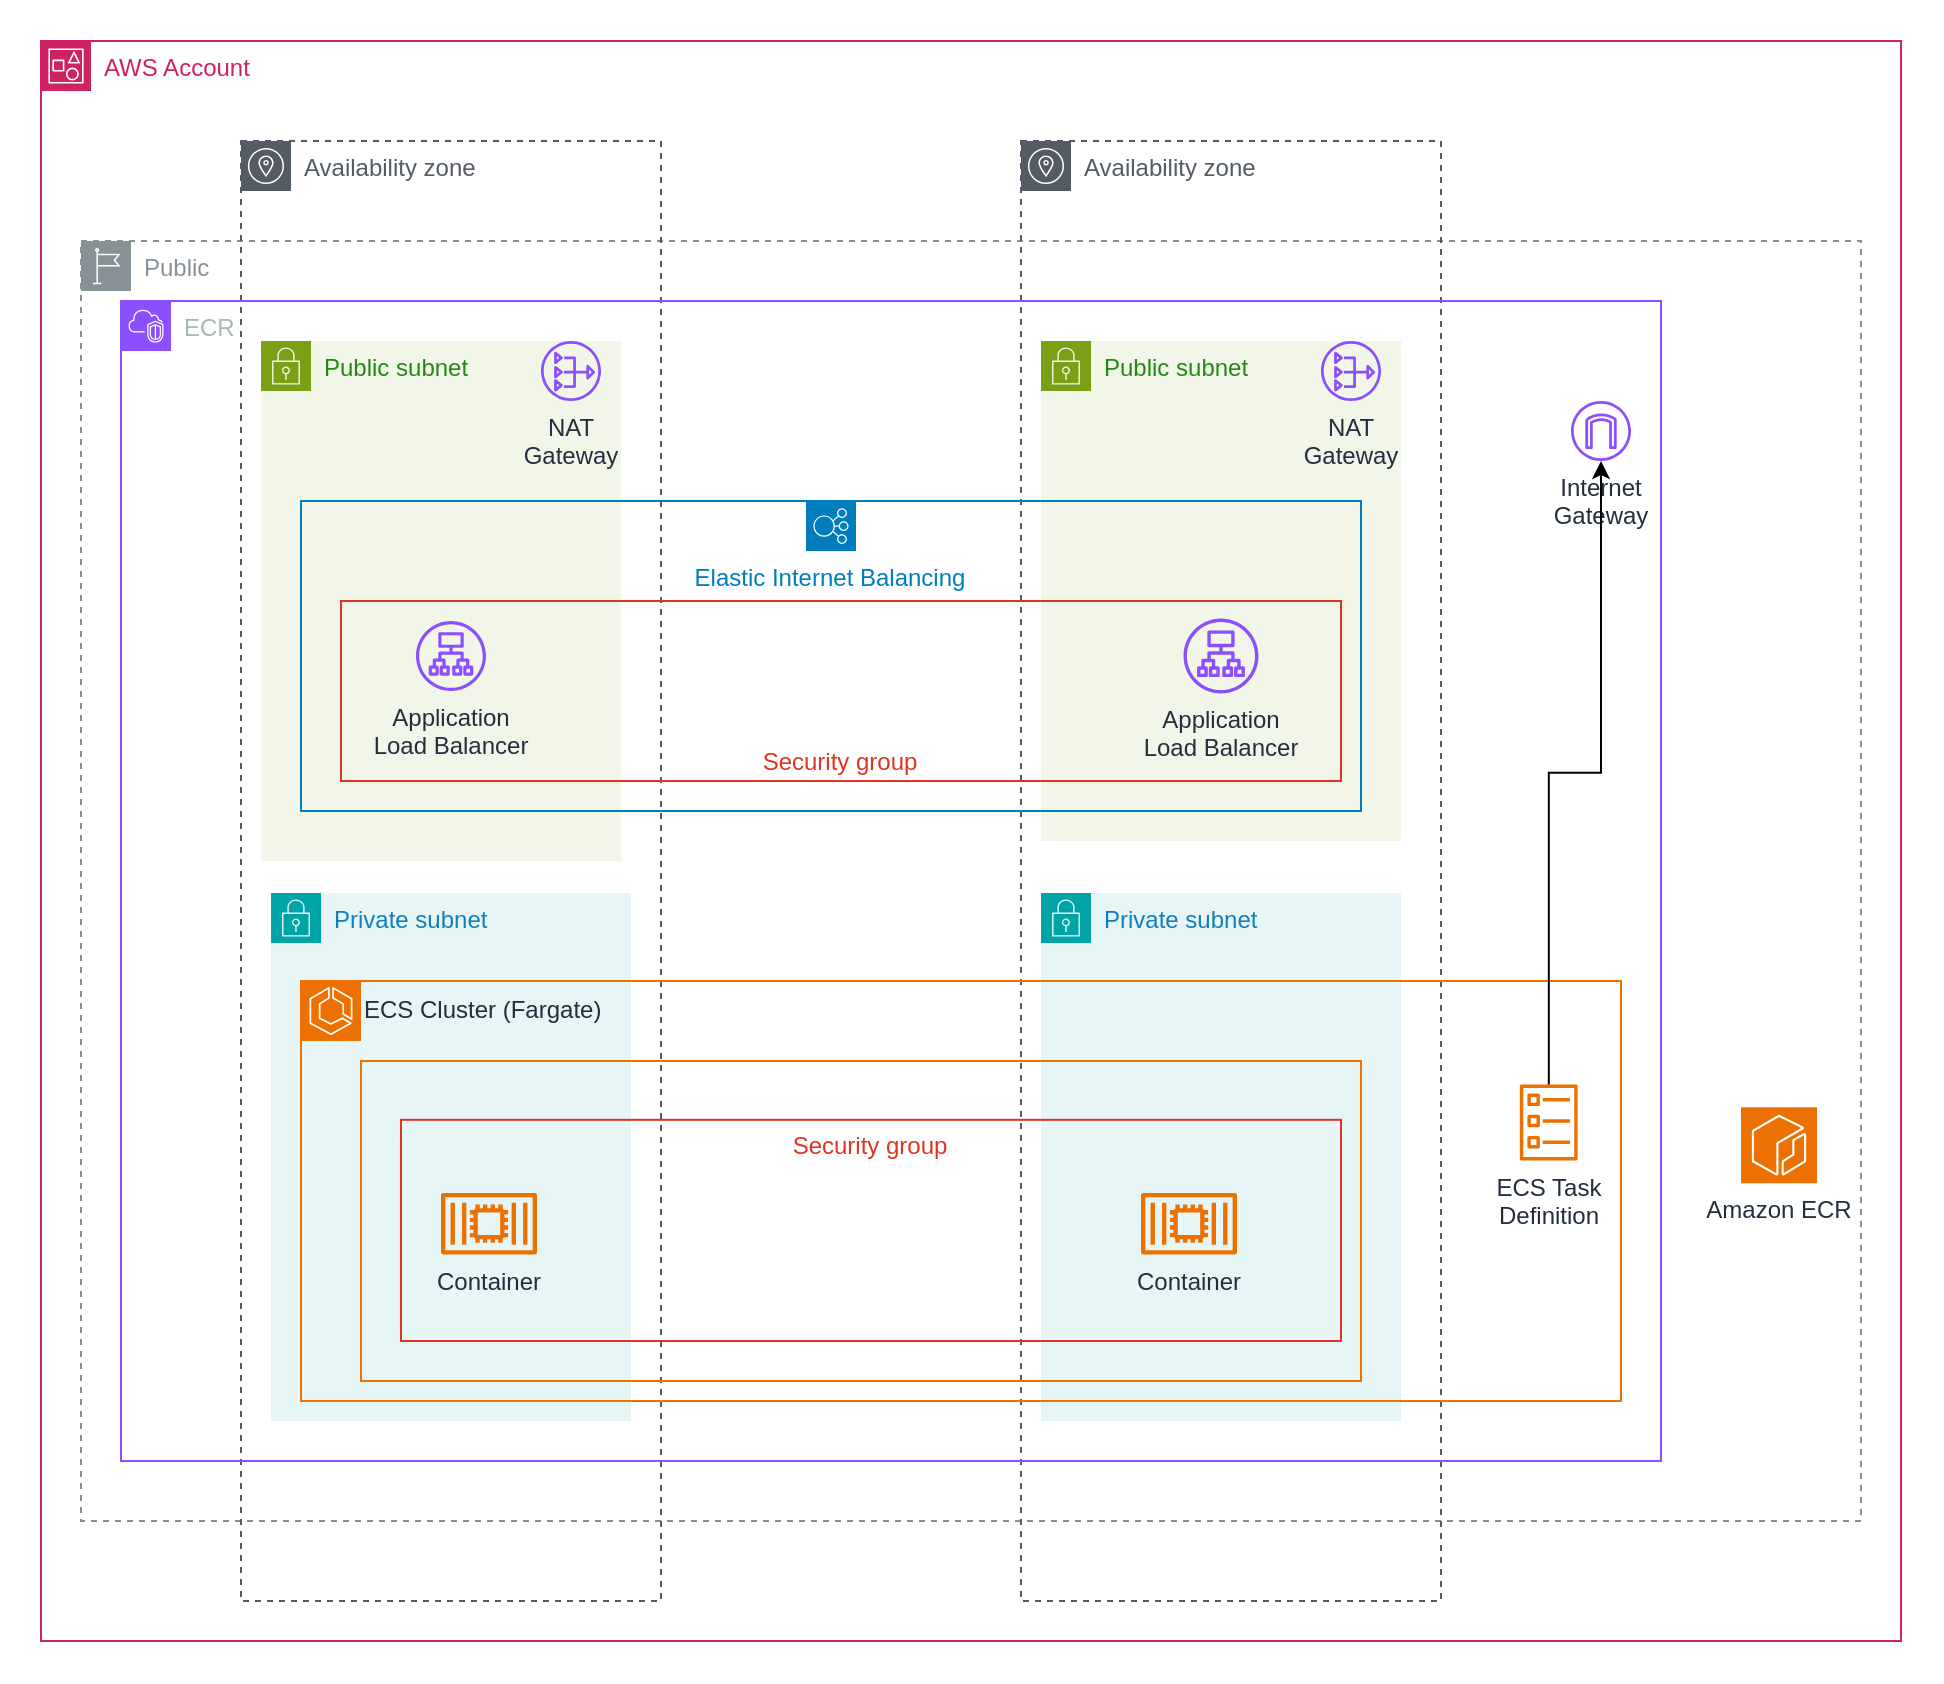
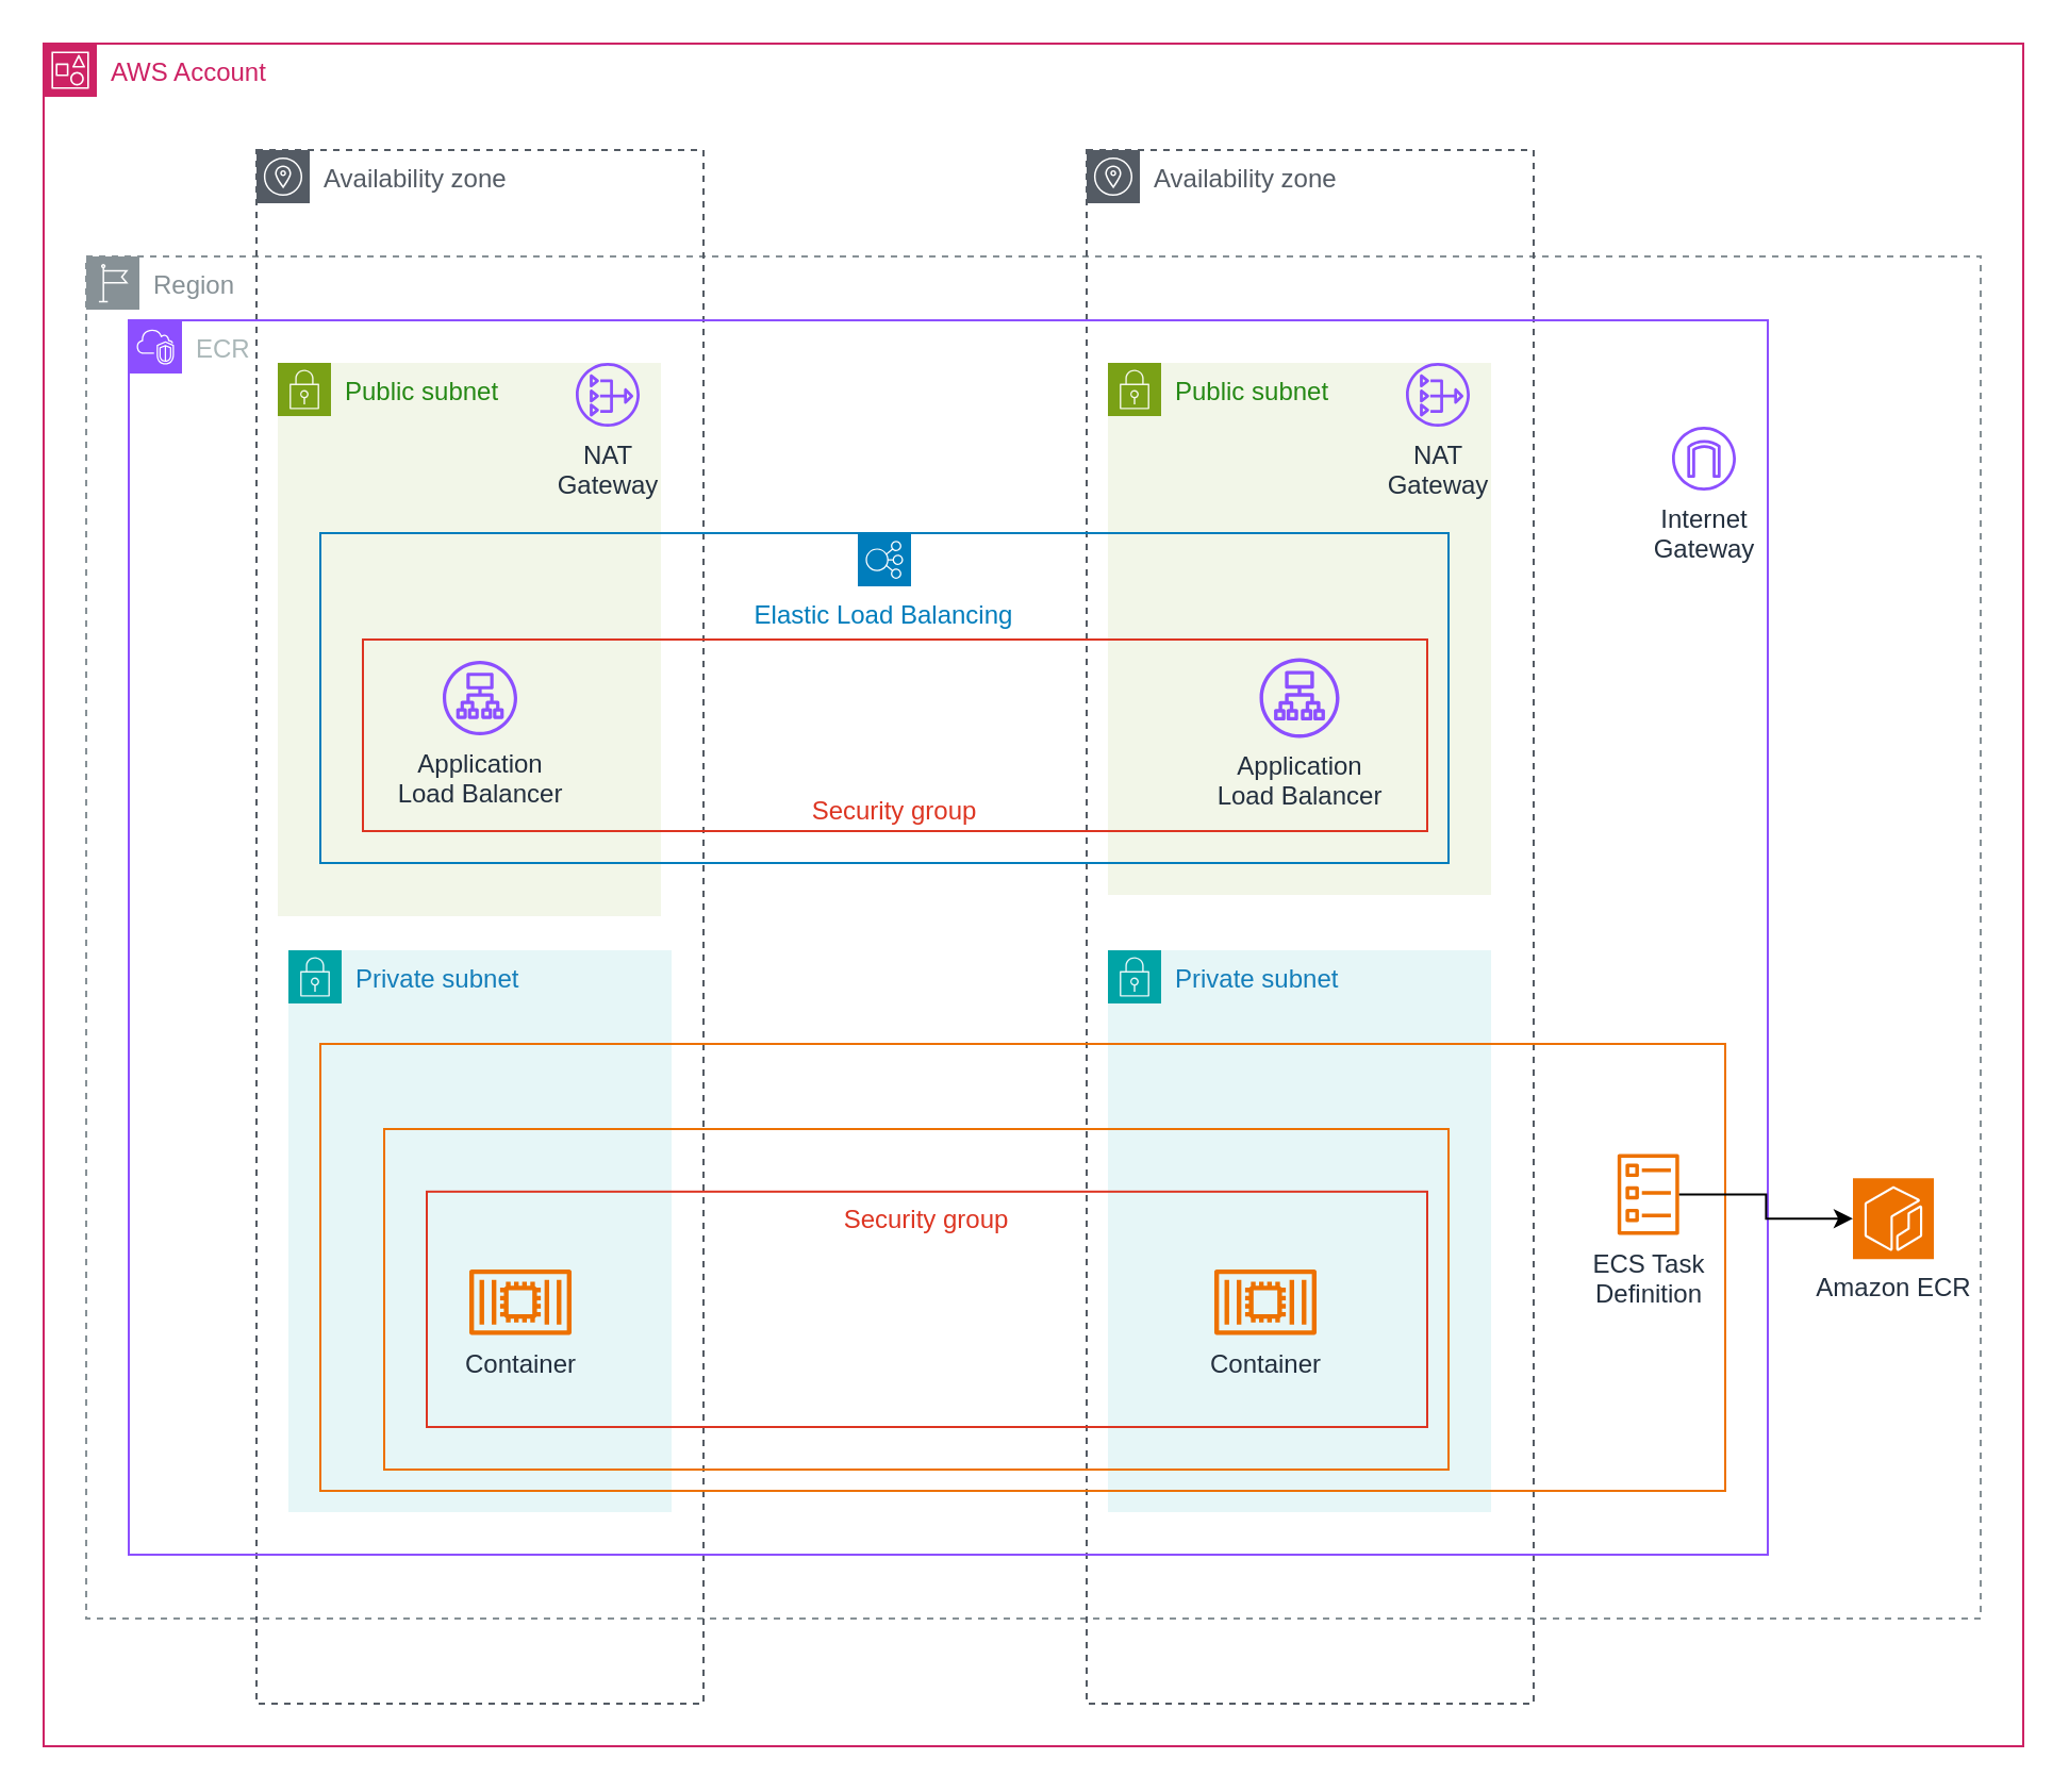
- <mxCell id="3" value="Public" style="sketch=0;outlineConnect=0;gradientColor=none;html=1;whiteSpace=wrap;fontSize=12;fontStyle=0;shape=mxgraph.aws4.group;grIcon=mxgraph.aws4.group_region;strokeColor=#879196;fillColor=none;verticalAlign=top;align=left;spacingLeft=30;fontColor=#879196;dashed=1;" vertex="1" parent="2"><mxGeometry x="20" y="100" width="890" height="640" as="geometry" /></mxCell>
+ <mxCell id="3" value="Region" style="sketch=0;outlineConnect=0;gradientColor=none;html=1;whiteSpace=wrap;fontSize=12;fontStyle=0;shape=mxgraph.aws4.group;grIcon=mxgraph.aws4.group_region;strokeColor=#879196;fillColor=none;verticalAlign=top;align=left;spacingLeft=30;fontColor=#879196;dashed=1;" vertex="1" parent="2"><mxGeometry x="20" y="100" width="890" height="640" as="geometry" /></mxCell>
- <mxCell id="27" value="Elastic Internet Balancing" style="sketch=0;outlineConnect=0;gradientColor=none;html=1;whiteSpace=wrap;fontSize=12;fontStyle=0;shape=mxgraph.aws4.groupCenter;grIcon=mxgraph.aws4.group_elastic_load_balancing;grStroke=1;strokeColor=#007DBC;fillColor=none;verticalAlign=top;align=center;fontColor=#007DBC;dashed=0;spacingTop=25;" vertex="1" parent="1"><mxGeometry x="150" y="250" width="530" height="155" as="geometry" /></mxCell>
+ <mxCell id="27" value="Elastic Load Balancing" style="sketch=0;outlineConnect=0;gradientColor=none;html=1;whiteSpace=wrap;fontSize=12;fontStyle=0;shape=mxgraph.aws4.groupCenter;grIcon=mxgraph.aws4.group_elastic_load_balancing;grStroke=1;strokeColor=#007DBC;fillColor=none;verticalAlign=top;align=center;fontColor=#007DBC;dashed=0;spacingTop=25;" vertex="1" parent="1"><mxGeometry x="150" y="250" width="530" height="155" as="geometry" /></mxCell>
- <mxCell id="24" style="edgeStyle=orthogonalEdgeStyle;rounded=0;orthogonalLoop=1;jettySize=auto;html=1;" edge="1" parent="1" source="20" target="12"><mxGeometry relative="1" as="geometry" /></mxCell>
+ <mxCell id="24" style="edgeStyle=orthogonalEdgeStyle;rounded=0;orthogonalLoop=1;jettySize=auto;html=1;entryX=0;entryY=0.5;entryDx=0;entryDy=0;entryPerimeter=0;" edge="1" parent="1" source="20" target="4"><mxGeometry relative="1" as="geometry" /></mxCell>
- <mxCell id="19" value="ECS Cluster (Fargate)" style="sketch=0;points=[[0,0,0],[0.25,0,0],[0.5,0,0],[0.75,0,0],[1,0,0],[0,1,0],[0.25,1,0],[0.5,1,0],[0.75,1,0],[1,1,0],[0,0.25,0],[0,0.5,0],[0,0.75,0],[1,0.25,0],[1,0.5,0],[1,0.75,0]];outlineConnect=0;fontColor=#232F3E;fillColor=#ED7100;strokeColor=#ffffff;dashed=0;verticalLabelPosition=middle;verticalAlign=middle;align=left;html=1;fontSize=12;fontStyle=0;aspect=fixed;shape=mxgraph.aws4.resourceIcon;resIcon=mxgraph.aws4.ecs;labelPosition=right;" vertex="1" parent="1"><mxGeometry x="150" y="490" width="30" height="30" as="geometry" /></mxCell>
